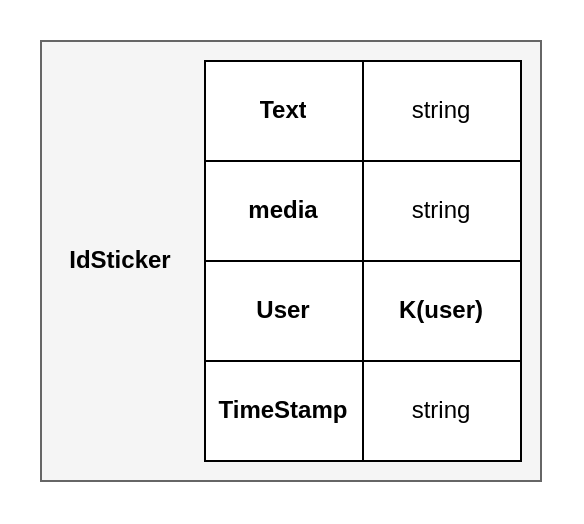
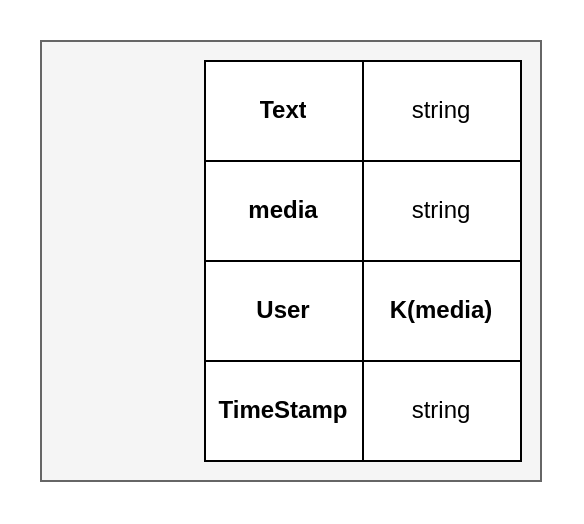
- <mxCell id="3" value="&lt;b&gt;IdSticker&lt;/b&gt;" style="text;html=1;strokeColor=none;fillColor=none;align=center;verticalAlign=middle;whiteSpace=wrap;rounded=0;" parent="1" vertex="1"><mxGeometry x="30" y="115" width="60" height="30" as="geometry" /></mxCell>
- <mxCell id="13" value="&lt;b&gt;K(user)&lt;/b&gt;" style="shape=partialRectangle;html=1;whiteSpace=wrap;connectable=0;strokeColor=inherit;overflow=hidden;fillColor=none;top=0;left=0;bottom=0;right=0;pointerEvents=1;" parent="11" vertex="1"><mxGeometry x="79" width="79" height="50" as="geometry"><mxRectangle width="79" height="50" as="alternateBounds" /></mxGeometry></mxCell>
+ <mxCell id="13" value="&lt;b&gt;K(media)&lt;/b&gt;" style="shape=partialRectangle;html=1;whiteSpace=wrap;connectable=0;strokeColor=inherit;overflow=hidden;fillColor=none;top=0;left=0;bottom=0;right=0;pointerEvents=1;" parent="11" vertex="1"><mxGeometry x="79" width="79" height="50" as="geometry"><mxRectangle width="79" height="50" as="alternateBounds" /></mxGeometry></mxCell>
